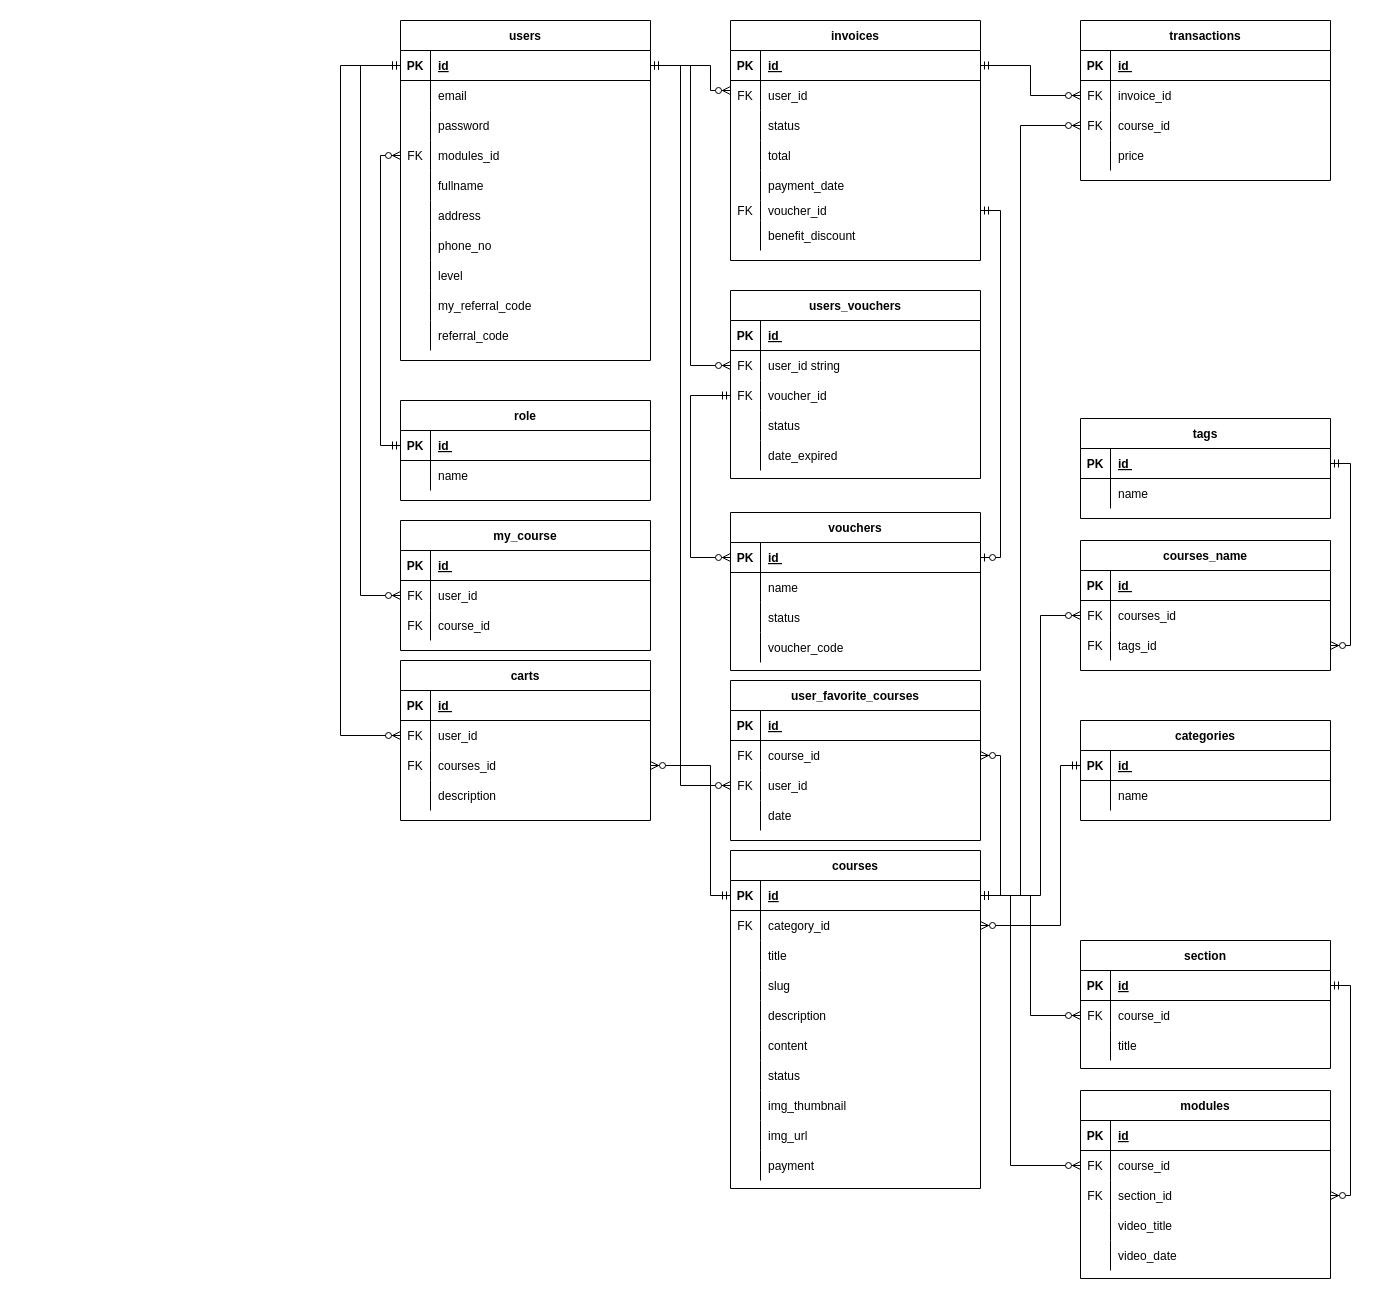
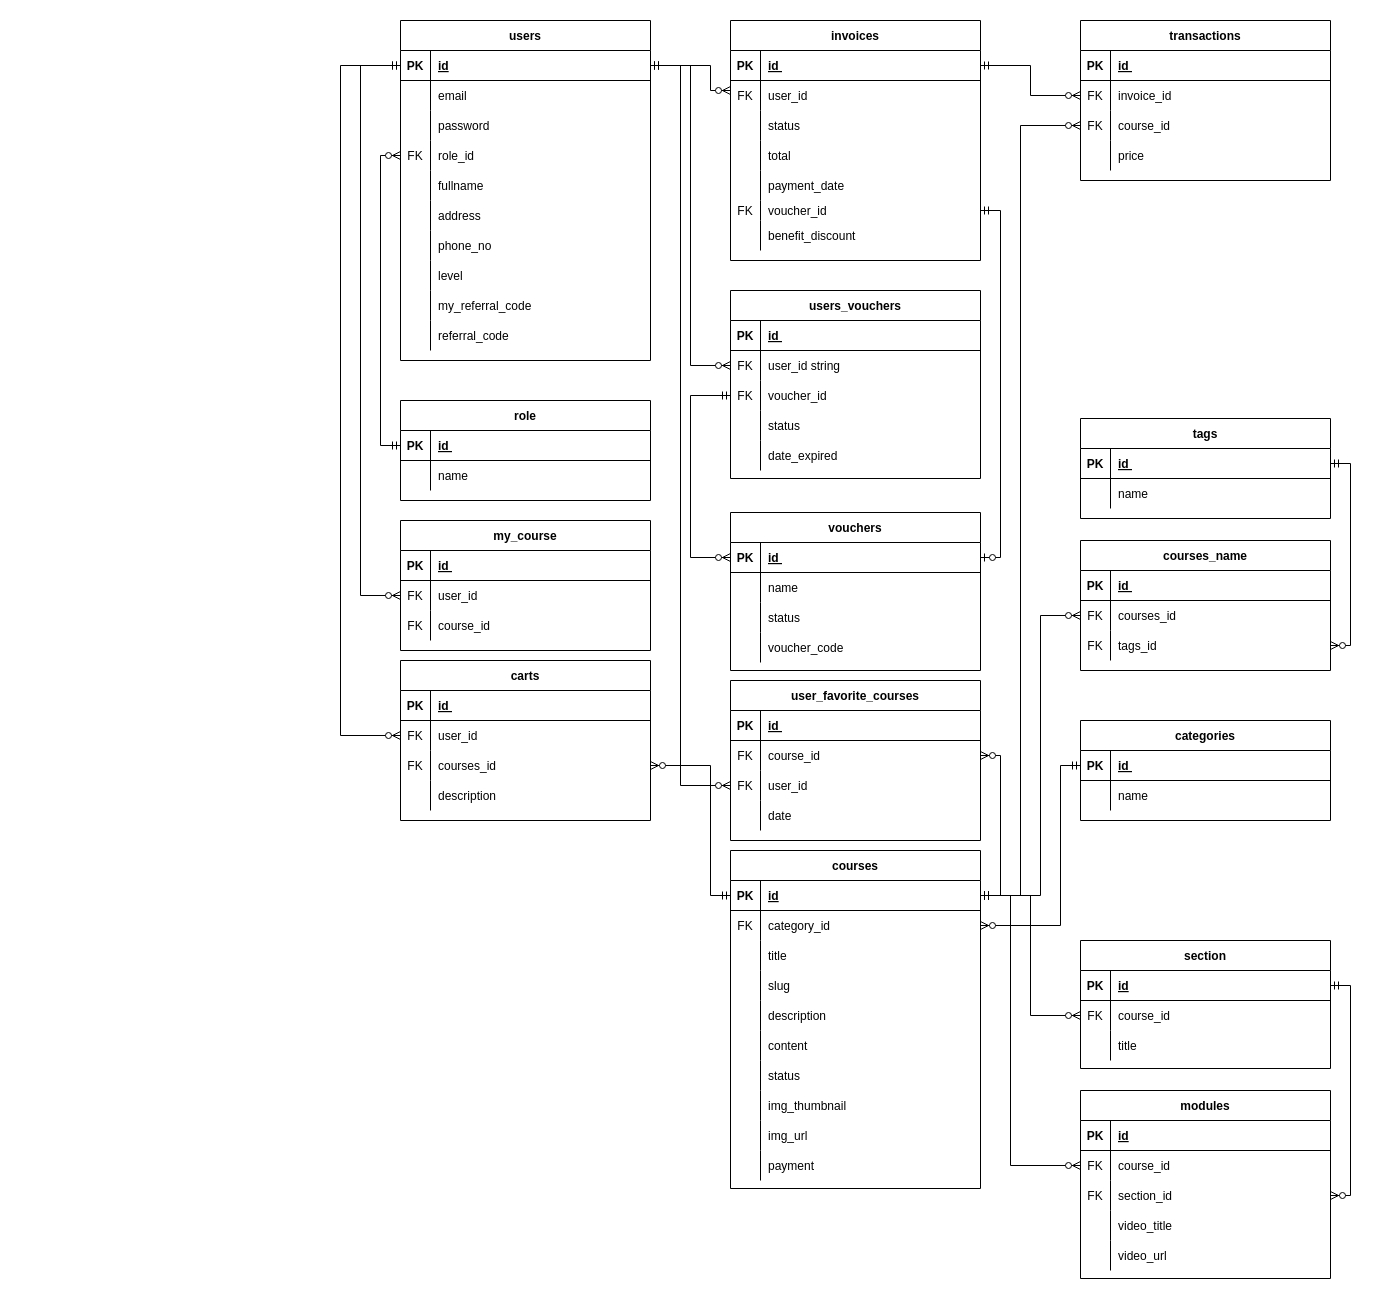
- <mxCell id="14" value="modules_id  " style="shape=partialRectangle;overflow=hidden;connectable=0;fillColor=none;top=0;left=0;bottom=0;right=0;align=left;spacingLeft=6;" parent="12" vertex="1"><mxGeometry x="30" width="220" height="30" as="geometry"><mxRectangle width="220" height="30" as="alternateBounds" /></mxGeometry></mxCell>
+ <mxCell id="14" value="role_id  " style="shape=partialRectangle;overflow=hidden;connectable=0;fillColor=none;top=0;left=0;bottom=0;right=0;align=left;spacingLeft=6;" parent="12" vertex="1"><mxGeometry x="30" width="220" height="30" as="geometry"><mxRectangle width="220" height="30" as="alternateBounds" /></mxGeometry></mxCell>
- <mxCell id="225" value="video_date" style="shape=partialRectangle;overflow=hidden;connectable=0;fillColor=none;top=0;left=0;bottom=0;right=0;align=left;spacingLeft=6;" parent="223" vertex="1"><mxGeometry x="30" width="220" height="30" as="geometry"><mxRectangle width="220" height="30" as="alternateBounds" /></mxGeometry></mxCell>
+ <mxCell id="225" value="video_url" style="shape=partialRectangle;overflow=hidden;connectable=0;fillColor=none;top=0;left=0;bottom=0;right=0;align=left;spacingLeft=6;" parent="223" vertex="1"><mxGeometry x="30" width="220" height="30" as="geometry"><mxRectangle width="220" height="30" as="alternateBounds" /></mxGeometry></mxCell>
